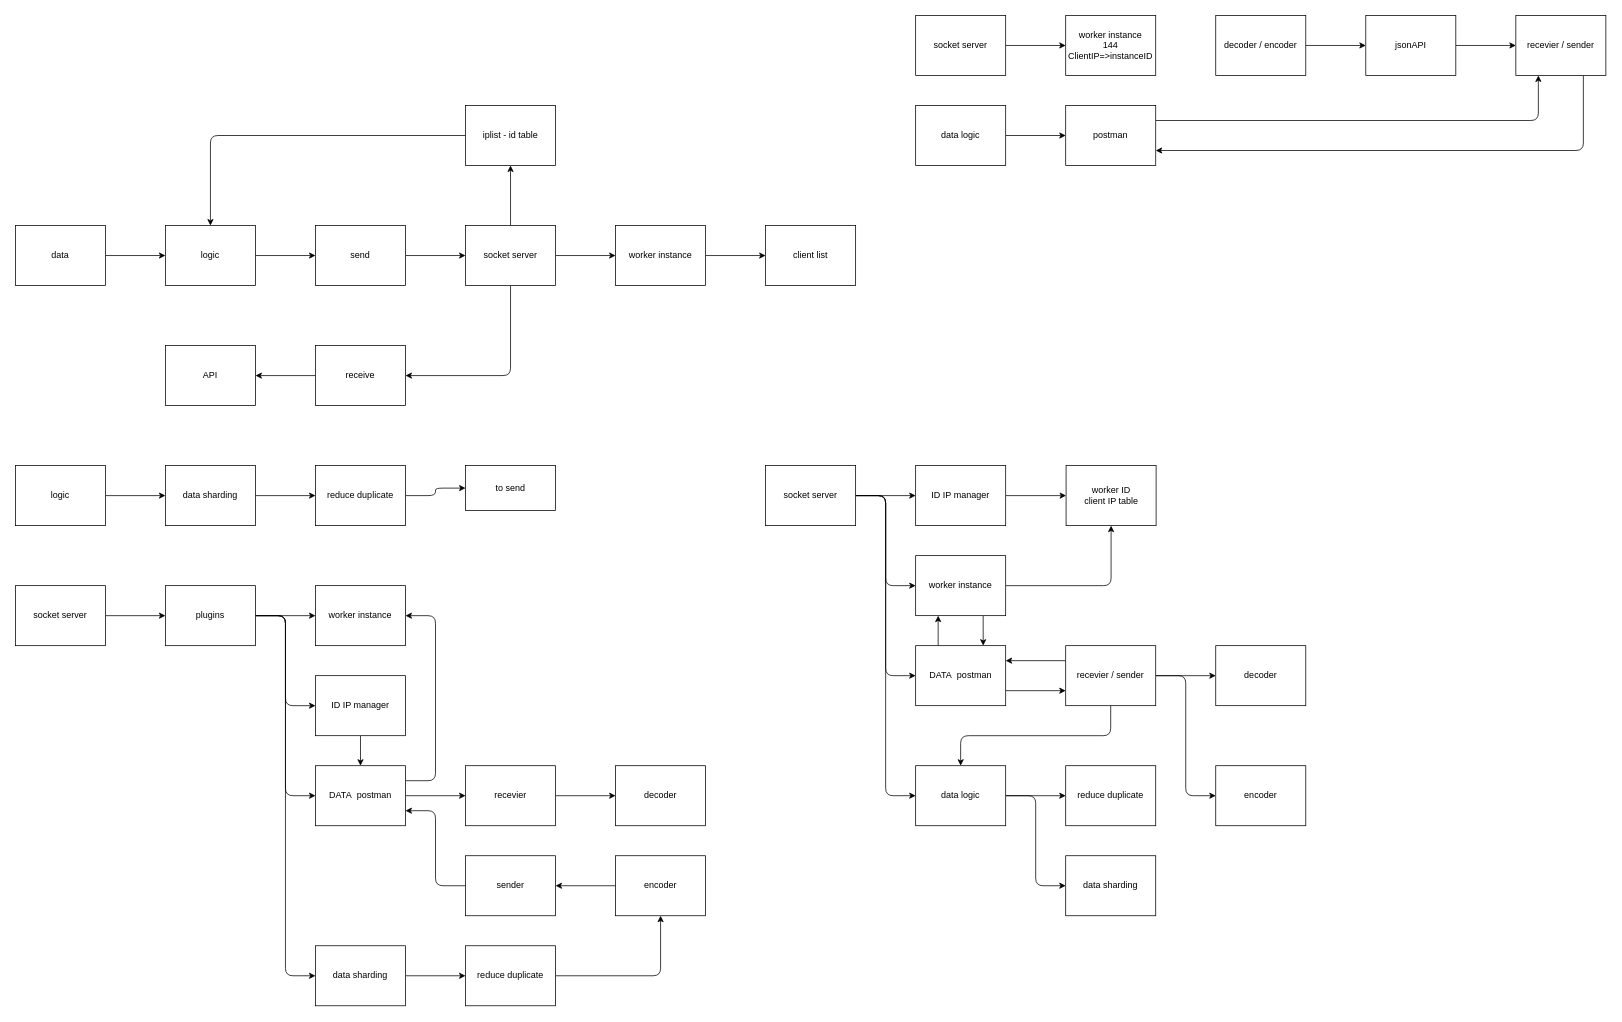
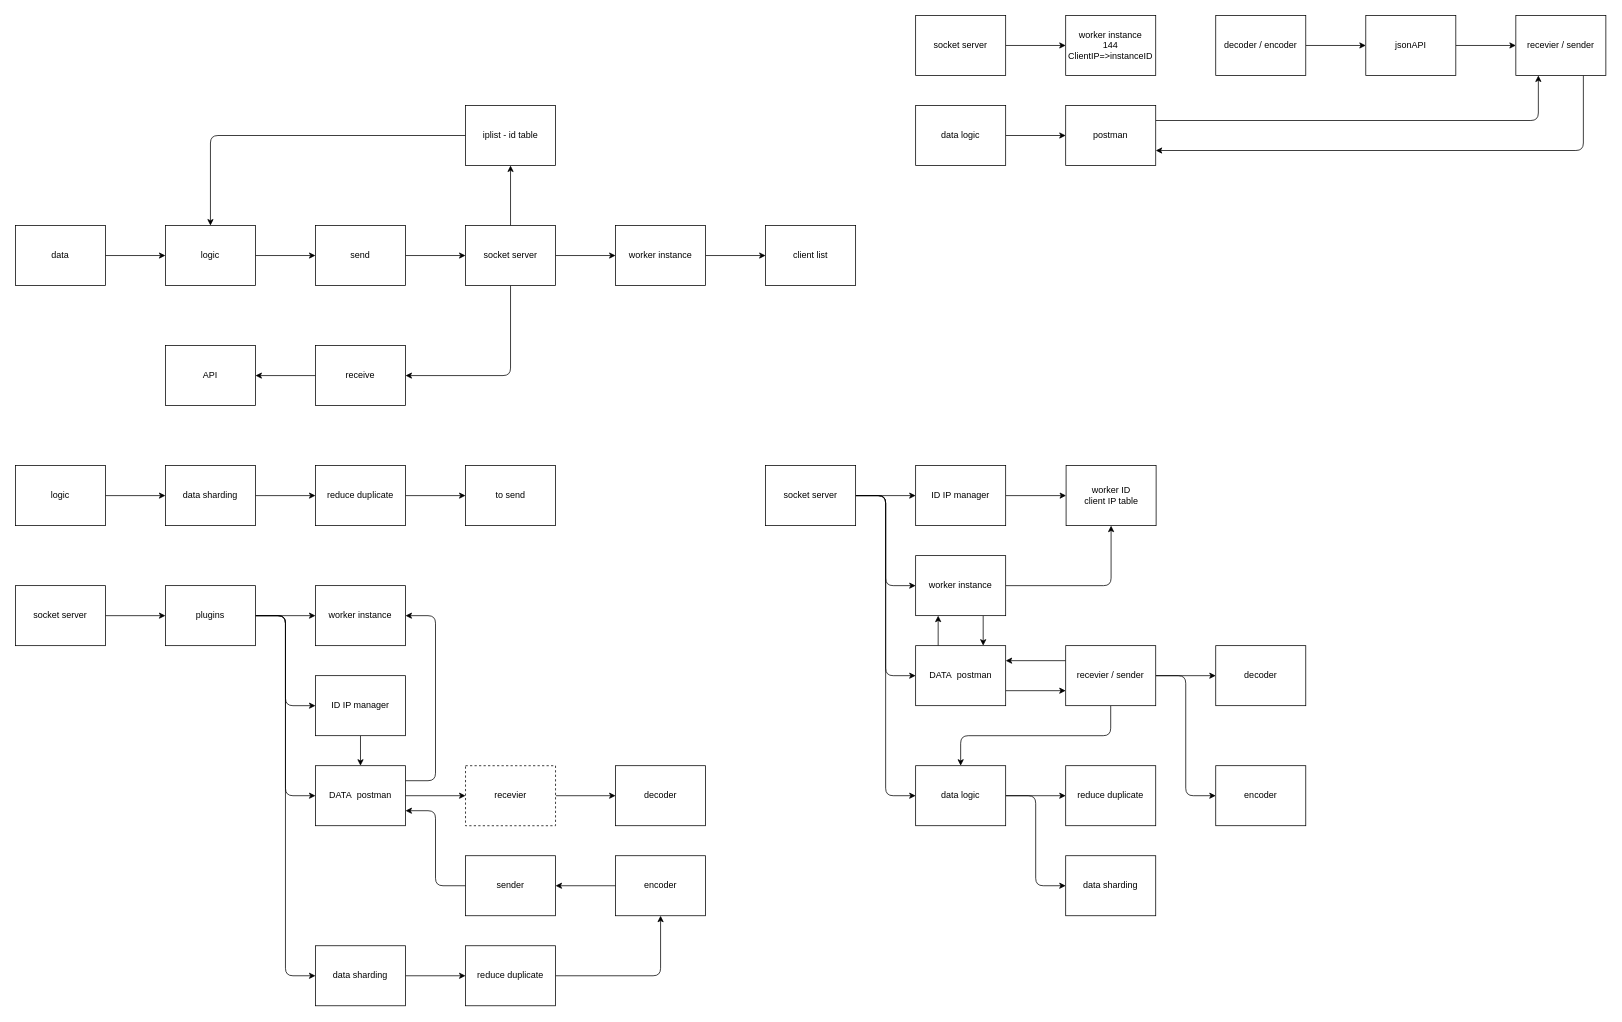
- <mxCell id="26" value="to send" style="rounded=0;whiteSpace=wrap;html=1;" parent="1" vertex="1"><mxGeometry x="620" y="620" width="120" height="60" as="geometry" /></mxCell>
+ <mxCell id="26" value="to send" style="rounded=0;whiteSpace=wrap;html=1;" parent="1" vertex="1"><mxGeometry x="620" y="620" width="120" height="80" as="geometry" /></mxCell>
- <mxCell id="41" value="recevier" style="rounded=0;whiteSpace=wrap;html=1;" parent="1" vertex="1"><mxGeometry x="620" y="1020" width="120" height="80" as="geometry" /></mxCell>
+ <mxCell id="41" value="recevier" style="rounded=0;whiteSpace=wrap;html=1;dashed=1;" parent="1" vertex="1"><mxGeometry x="620" y="1020" width="120" height="80" as="geometry" /></mxCell>
